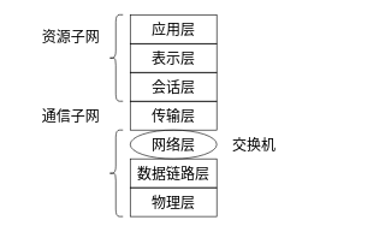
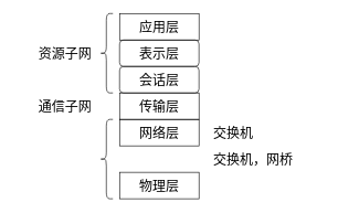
- <mxCell id="12" value="资源子网" style="text;html=1;strokeColor=none;fillColor=none;align=right;verticalAlign=middle;whiteSpace=wrap;rounded=0;fontSize=20;" vertex="1" parent="1"><mxGeometry x="20" y="30" width="120" height="40" as="geometry" /></mxCell>
+ <mxCell id="12" value="资源子网" style="text;html=1;strokeColor=none;fillColor=none;align=right;verticalAlign=middle;whiteSpace=wrap;rounded=0;fontSize=20;" vertex="1" parent="1"><mxGeometry x="20" y="60" width="120" height="40" as="geometry" /></mxCell>
- <mxCell id="3" value="&lt;font style=&quot;font-size: 20px;&quot;&gt;表示层&lt;/font&gt;" style="rounded=0;whiteSpace=wrap;html=1;fillColor=none;" vertex="1" parent="1"><mxGeometry x="180" y="60" width="120" height="40" as="geometry" /></mxCell>
+ <mxCell id="3" value="&lt;font style=&quot;font-size: 20px;&quot;&gt;表示层&lt;/font&gt;" style="whiteSpace=wrap;html=1;fillColor=none;rounded=1;" vertex="1" parent="1"><mxGeometry x="180" y="60" width="120" height="40" as="geometry" /></mxCell>
- <mxCell id="4" value="&lt;font style=&quot;font-size: 20px;&quot;&gt;会话层&lt;/font&gt;" style="rounded=0;whiteSpace=wrap;html=1;fillColor=none;" vertex="1" parent="1"><mxGeometry x="180" y="100" width="120" height="40" as="geometry" /></mxCell>
+ <mxCell id="4" value="&lt;font style=&quot;font-size: 20px;&quot;&gt;会话层&lt;/font&gt;" style="whiteSpace=wrap;html=1;fillColor=none;rounded=1;" vertex="1" parent="1"><mxGeometry x="180" y="100" width="120" height="40" as="geometry" /></mxCell>
- <mxCell id="6" value="&lt;font style=&quot;font-size: 20px;&quot;&gt;网络层&lt;/font&gt;" style="ellipse;whiteSpace=wrap;html=1;fillColor=none;" vertex="1" parent="1"><mxGeometry x="180" y="180" width="120" height="40" as="geometry" /></mxCell>
+ <mxCell id="6" value="&lt;font style=&quot;font-size: 20px;&quot;&gt;网络层&lt;/font&gt;" style="rounded=0;whiteSpace=wrap;html=1;fillColor=none;" vertex="1" parent="1"><mxGeometry x="180" y="180" width="120" height="40" as="geometry" /></mxCell>
- <mxCell id="7" value="&lt;font style=&quot;font-size: 20px;&quot;&gt;数据链路层&lt;/font&gt;" style="rounded=0;whiteSpace=wrap;html=1;fillColor=none;" vertex="1" parent="1"><mxGeometry x="180" y="220" width="120" height="40" as="geometry" /></mxCell>
+ <mxCell id="14" value="交换机，网桥" style="text;html=1;strokeColor=none;fillColor=none;align=left;verticalAlign=middle;whiteSpace=wrap;rounded=0;fontSize=20;" vertex="1" parent="1"><mxGeometry x="320" y="220" width="200" height="40" as="geometry" /></mxCell>
